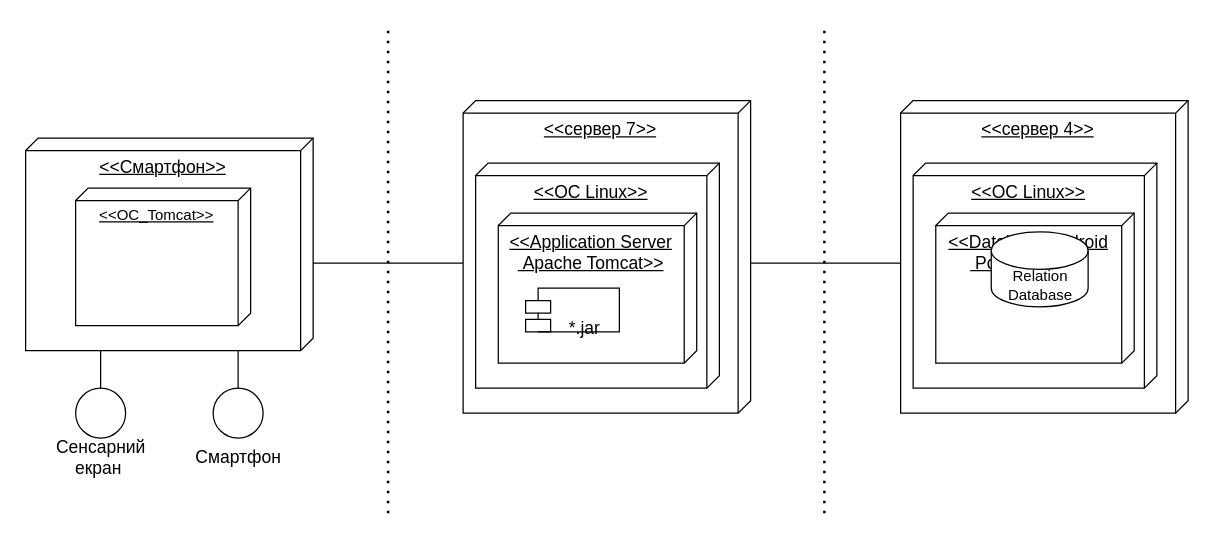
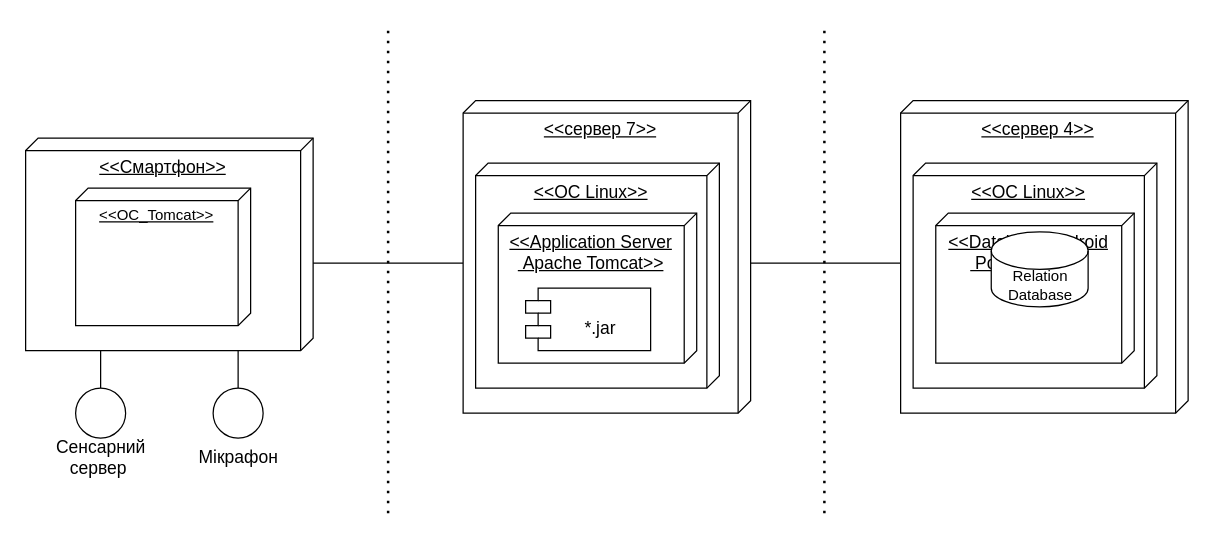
- <mxCell id="15" value="&lt;font style=&quot;font-size: 14px;&quot;&gt;&lt;br&gt;*.jar&lt;/font&gt;" style="shape=module;align=left;spacingLeft=20;align=center;verticalAlign=top;whiteSpace=wrap;html=1;" vertex="1" parent="1"><mxGeometry x="420" y="230" width="75" height="35" as="geometry" /></mxCell>
+ <mxCell id="15" value="&lt;font style=&quot;font-size: 14px;&quot;&gt;&lt;br&gt;*.jar&lt;/font&gt;" style="shape=module;align=left;spacingLeft=20;align=center;verticalAlign=top;whiteSpace=wrap;html=1;" vertex="1" parent="1"><mxGeometry x="420" y="230" width="100" height="50" as="geometry" /></mxCell>
- <mxCell id="6" value="&lt;font style=&quot;font-size: 14px;&quot;&gt;Сенсарний&lt;br&gt;екран&amp;nbsp;&lt;/font&gt;" style="text;html=1;align=center;verticalAlign=middle;resizable=0;points=[];autosize=1;strokeColor=none;fillColor=none;" vertex="1" parent="1"><mxGeometry x="30" y="340" width="100" height="50" as="geometry" /></mxCell>
+ <mxCell id="6" value="&lt;font style=&quot;font-size: 14px;&quot;&gt;Сенсарний&lt;br&gt;сервер&amp;nbsp;&lt;/font&gt;" style="text;html=1;align=center;verticalAlign=middle;resizable=0;points=[];autosize=1;strokeColor=none;fillColor=none;" vertex="1" parent="1"><mxGeometry x="30" y="340" width="100" height="50" as="geometry" /></mxCell>
- <mxCell id="9" value="&lt;span style=&quot;font-size: 14px;&quot;&gt;Смартфон&lt;/span&gt;" style="text;html=1;align=center;verticalAlign=middle;resizable=0;points=[];autosize=1;strokeColor=none;fillColor=none;" vertex="1" parent="1"><mxGeometry x="145" y="350" width="90" height="30" as="geometry" /></mxCell>
+ <mxCell id="9" value="&lt;span style=&quot;font-size: 14px;&quot;&gt;Мікрафон&lt;/span&gt;" style="text;html=1;align=center;verticalAlign=middle;resizable=0;points=[];autosize=1;strokeColor=none;fillColor=none;" vertex="1" parent="1"><mxGeometry x="145" y="350" width="90" height="30" as="geometry" /></mxCell>
